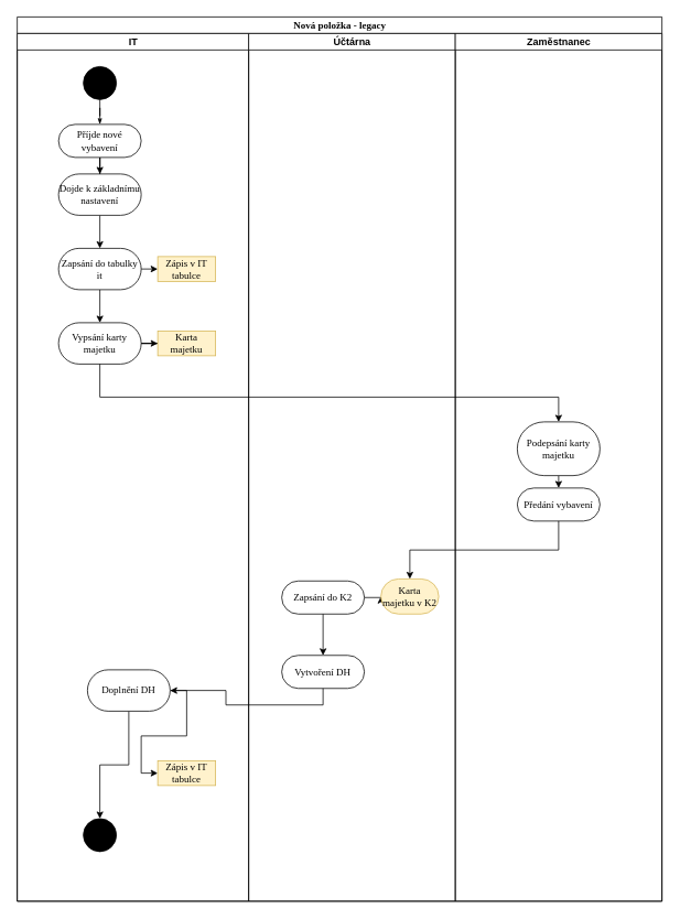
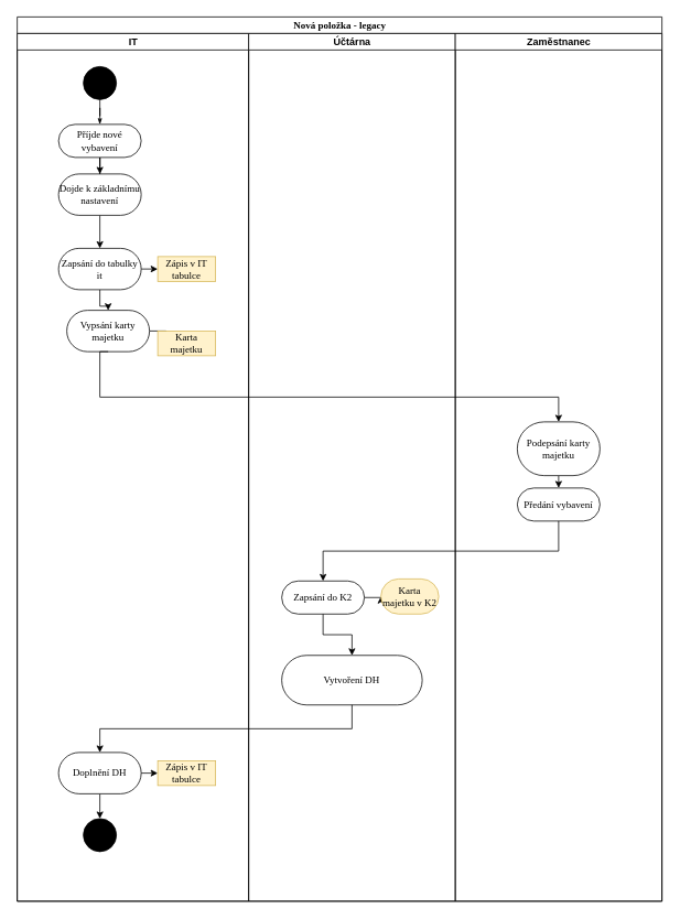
- <mxCell id="11" value="Vypsání karty majetku" style="rounded=1;whiteSpace=wrap;html=1;shadow=0;comic=0;labelBackgroundColor=none;strokeWidth=1;fontFamily=Verdana;fontSize=12;align=center;arcSize=50;" parent="3" vertex="1"><mxGeometry x="50" y="350" width="100" height="50" as="geometry" /></mxCell>
+ <mxCell id="11" value="Vypsání karty majetku" style="rounded=1;whiteSpace=wrap;html=1;shadow=0;comic=0;labelBackgroundColor=none;strokeWidth=1;fontFamily=Verdana;fontSize=12;align=center;arcSize=50;" parent="3" vertex="1"><mxGeometry x="60" y="335" width="100" height="50" as="geometry" /></mxCell>
- <mxCell id="33" style="edgeStyle=orthogonalEdgeStyle;rounded=0;orthogonalLoop=1;jettySize=auto;html=1;exitX=0.5;exitY=1;exitDx=0;exitDy=0;" parent="2" source="31" target="25" edge="1"><mxGeometry relative="1" as="geometry" /></mxCell>
+ <mxCell id="33" style="edgeStyle=orthogonalEdgeStyle;rounded=0;orthogonalLoop=1;jettySize=auto;html=1;exitX=0.5;exitY=1;exitDx=0;exitDy=0;" parent="2" source="31" target="24" edge="1"><mxGeometry relative="1" as="geometry" /></mxCell>
- <mxCell id="26" value="Vytvoření DH" style="rounded=1;whiteSpace=wrap;html=1;shadow=0;comic=0;labelBackgroundColor=none;strokeWidth=1;fontFamily=Verdana;fontSize=12;align=center;arcSize=50;" parent="22" vertex="1"><mxGeometry x="40" y="752.5" width="100" height="40" as="geometry" /></mxCell>
+ <mxCell id="26" value="Vytvoření DH" style="rounded=1;whiteSpace=wrap;html=1;shadow=0;comic=0;labelBackgroundColor=none;strokeWidth=1;fontFamily=Verdana;fontSize=12;align=center;arcSize=50;" parent="22" vertex="1"><mxGeometry x="40" y="752.5" width="170" height="60" as="geometry" /></mxCell>
- <mxCell id="19" value="Doplnění DH" style="rounded=1;whiteSpace=wrap;html=1;shadow=0;comic=0;labelBackgroundColor=none;strokeWidth=1;fontFamily=Verdana;fontSize=12;align=center;arcSize=50;" parent="3" vertex="1"><mxGeometry x="85" y="770" width="100" height="50" as="geometry" /></mxCell>
+ <mxCell id="19" value="Doplnění DH" style="rounded=1;whiteSpace=wrap;html=1;shadow=0;comic=0;labelBackgroundColor=none;strokeWidth=1;fontFamily=Verdana;fontSize=12;align=center;arcSize=50;" parent="3" vertex="1"><mxGeometry x="50" y="870" width="100" height="50" as="geometry" /></mxCell>
